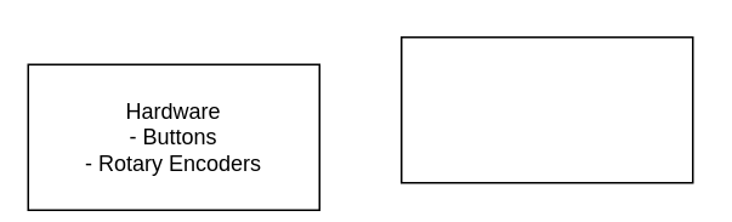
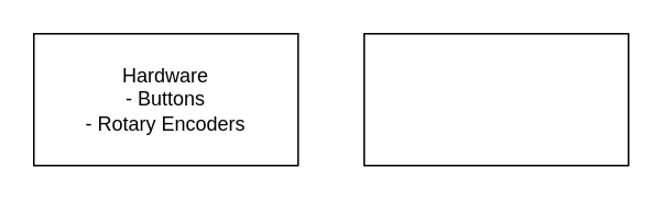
- <mxCell id="2" value="Hardware&lt;br&gt;- Buttons&lt;br&gt;- Rotary Encoders" style="rounded=0;whiteSpace=wrap;html=1;" vertex="1" parent="1"><mxGeometry x="15" y="35" width="160" height="80" as="geometry" /></mxCell>
+ <mxCell id="2" value="Hardware&lt;br&gt;- Buttons&lt;br&gt;- Rotary Encoders" style="rounded=0;whiteSpace=wrap;html=1;" vertex="1" parent="1"><mxGeometry x="20" y="20" width="160" height="80" as="geometry" /></mxCell>
